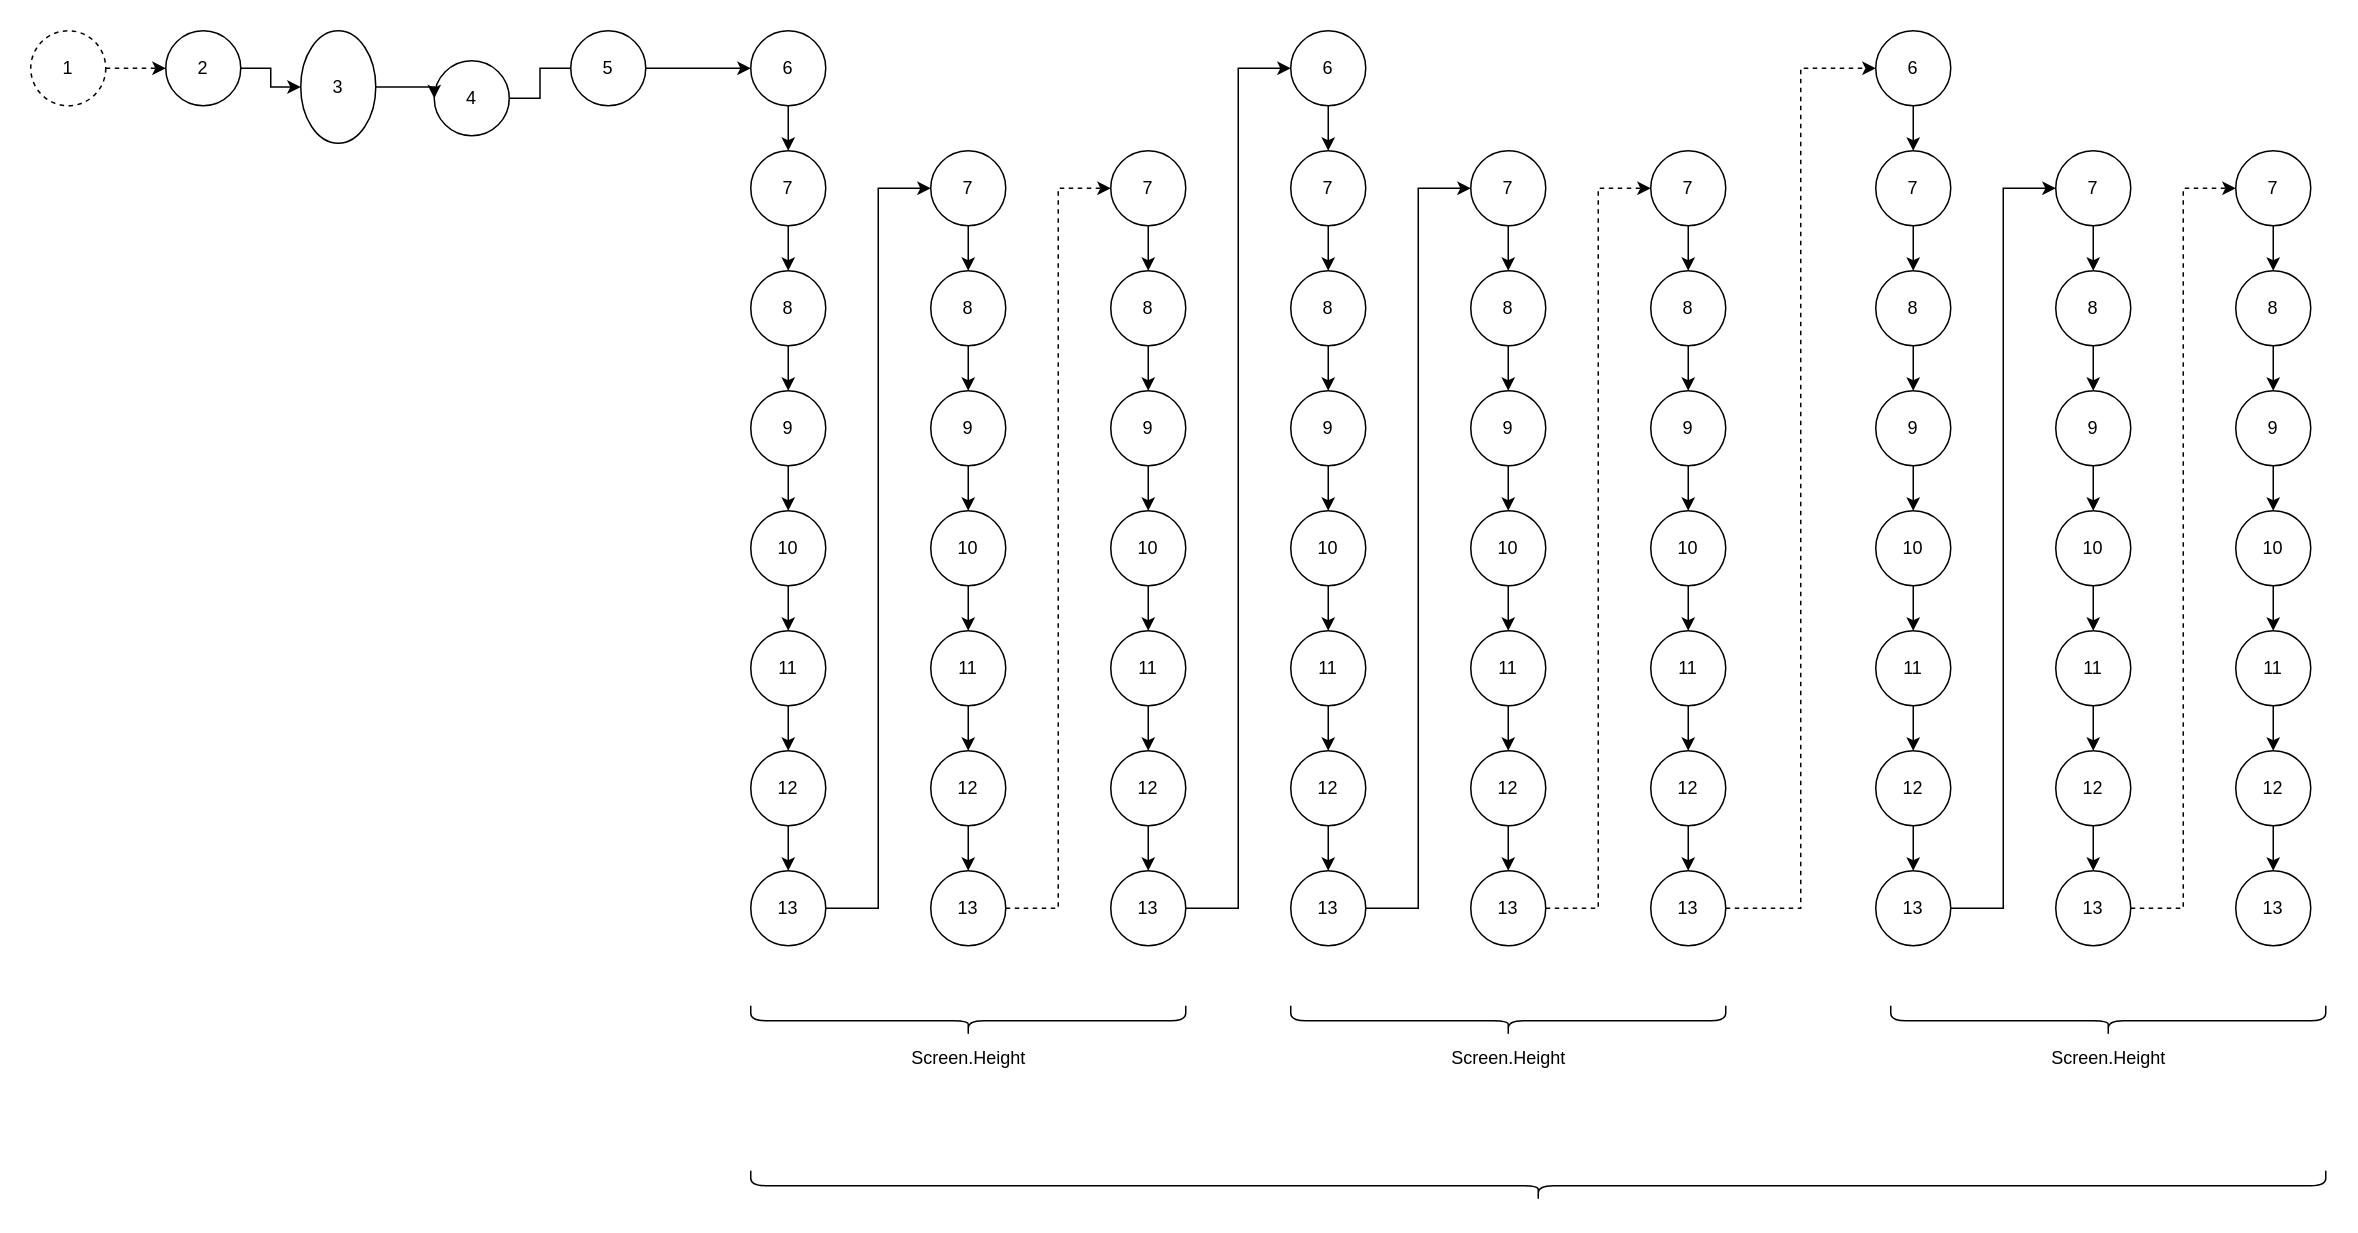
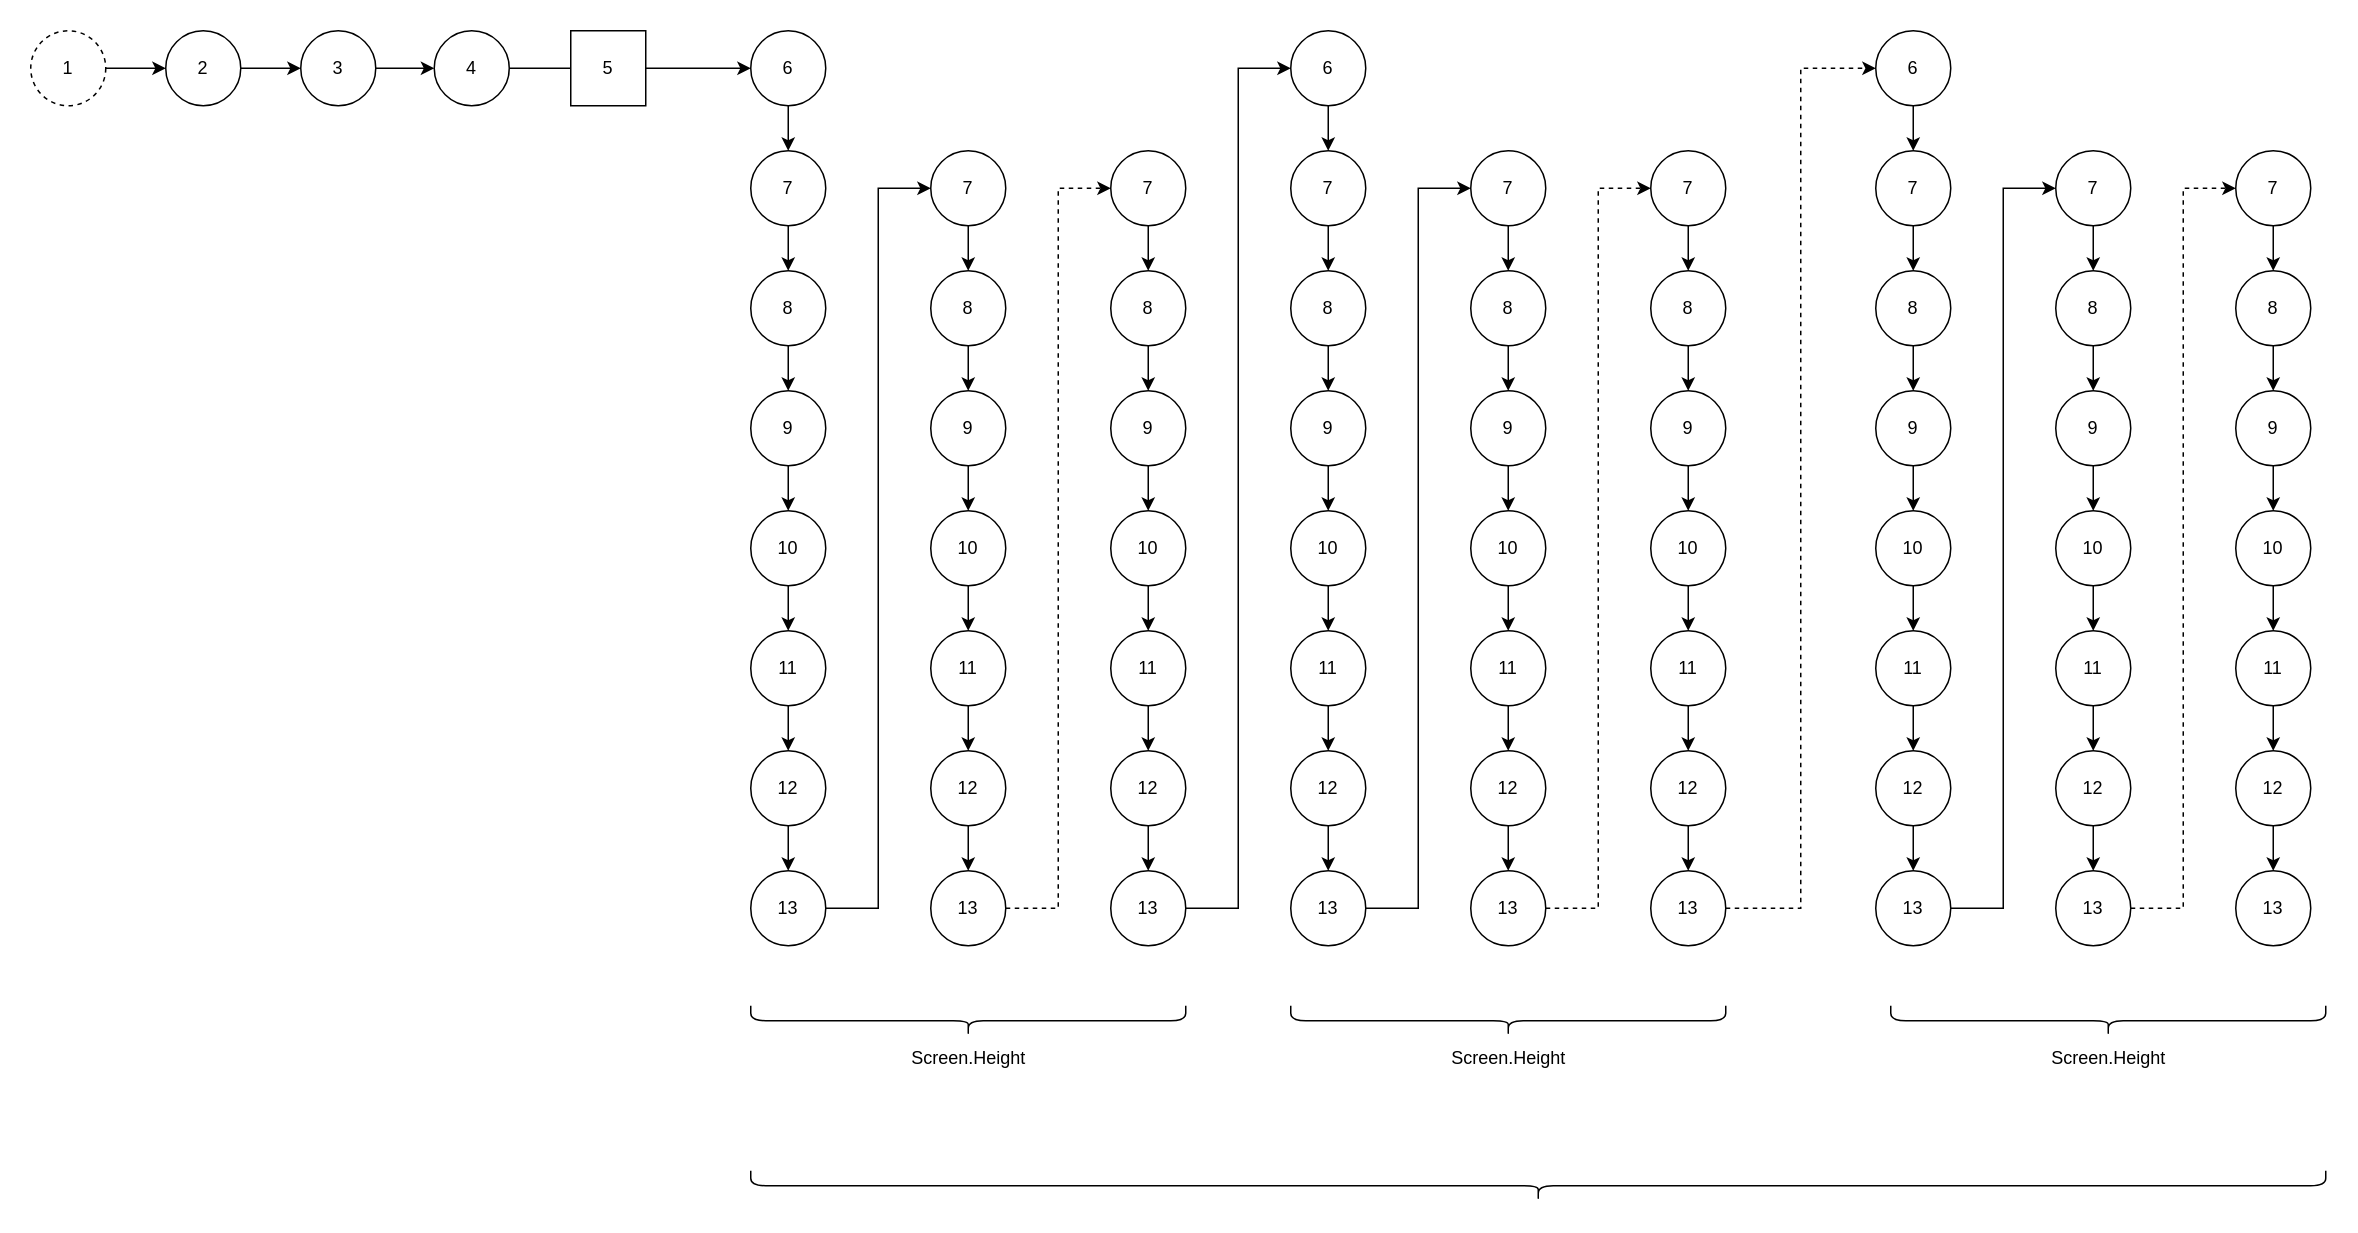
- <mxCell id="4" style="edgeStyle=orthogonalEdgeStyle;rounded=0;orthogonalLoop=1;jettySize=auto;html=1;exitX=1;exitY=0.5;exitDx=0;exitDy=0;dashed=1;" edge="1" parent="1" source="5" target="3"><mxGeometry relative="1" as="geometry" /></mxCell>
+ <mxCell id="4" style="edgeStyle=orthogonalEdgeStyle;rounded=0;orthogonalLoop=1;jettySize=auto;html=1;exitX=1;exitY=0.5;exitDx=0;exitDy=0;" edge="1" parent="1" source="5" target="3"><mxGeometry relative="1" as="geometry" /></mxCell>
- <mxCell id="7" value="5" style="ellipse;whiteSpace=wrap;html=1;aspect=fixed;" vertex="1" parent="1"><mxGeometry x="380" y="20" width="50" height="50" as="geometry" /></mxCell>
+ <mxCell id="7" value="5" style="whiteSpace=wrap;html=1;aspect=fixed;rounded=0;" vertex="1" parent="1"><mxGeometry x="380" y="20" width="50" height="50" as="geometry" /></mxCell>
- <mxCell id="11" value="3" style="ellipse;whiteSpace=wrap;html=1;aspect=fixed;" vertex="1" parent="1"><mxGeometry x="200" y="20" width="50" height="75" as="geometry" /></mxCell>
+ <mxCell id="11" value="3" style="ellipse;whiteSpace=wrap;html=1;aspect=fixed;" vertex="1" parent="1"><mxGeometry x="200" y="20" width="50" height="50" as="geometry" /></mxCell>
- <mxCell id="9" value="4" style="ellipse;whiteSpace=wrap;html=1;aspect=fixed;" vertex="1" parent="1"><mxGeometry x="289" y="40" width="50" height="50" as="geometry" /></mxCell>
+ <mxCell id="9" value="4" style="ellipse;whiteSpace=wrap;html=1;aspect=fixed;" vertex="1" parent="1"><mxGeometry x="289" y="20" width="50" height="50" as="geometry" /></mxCell>
